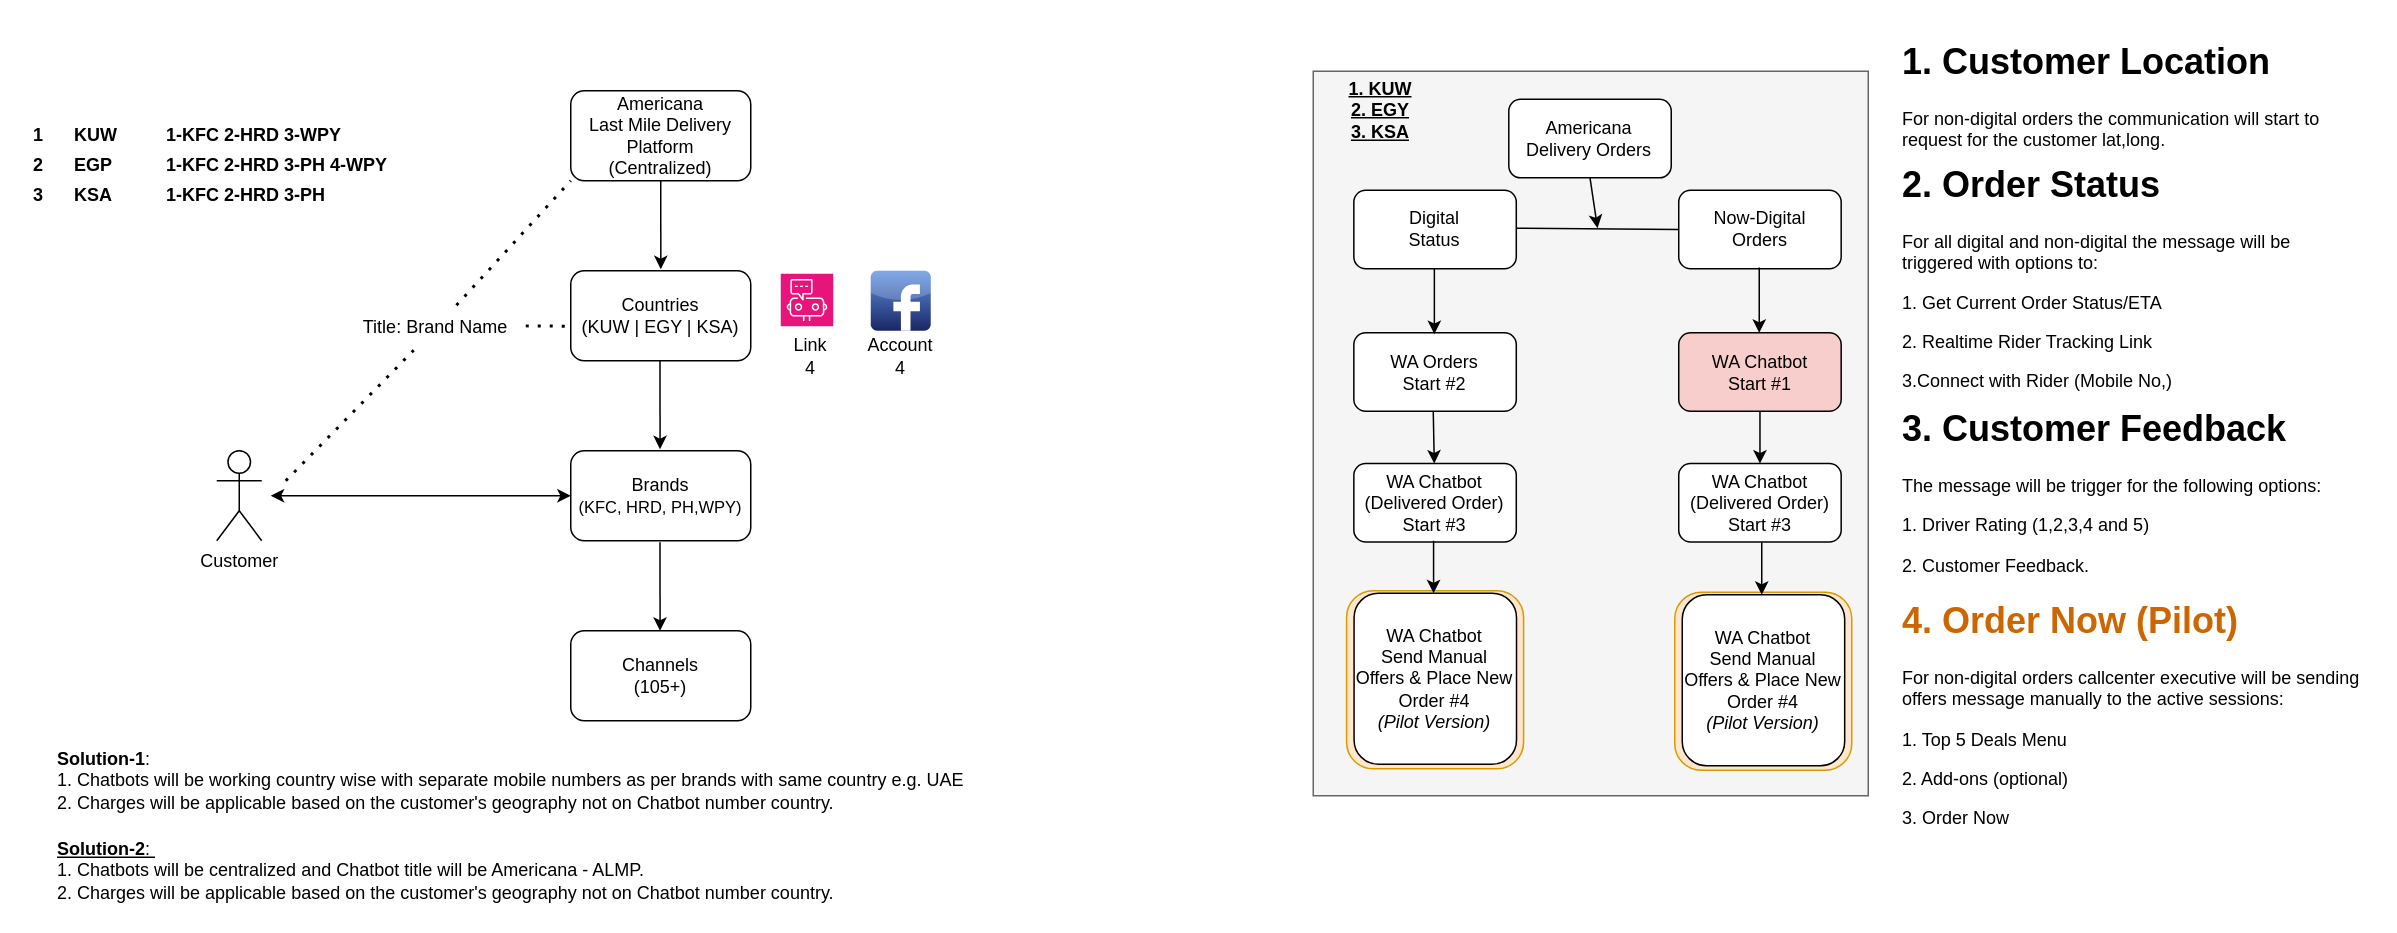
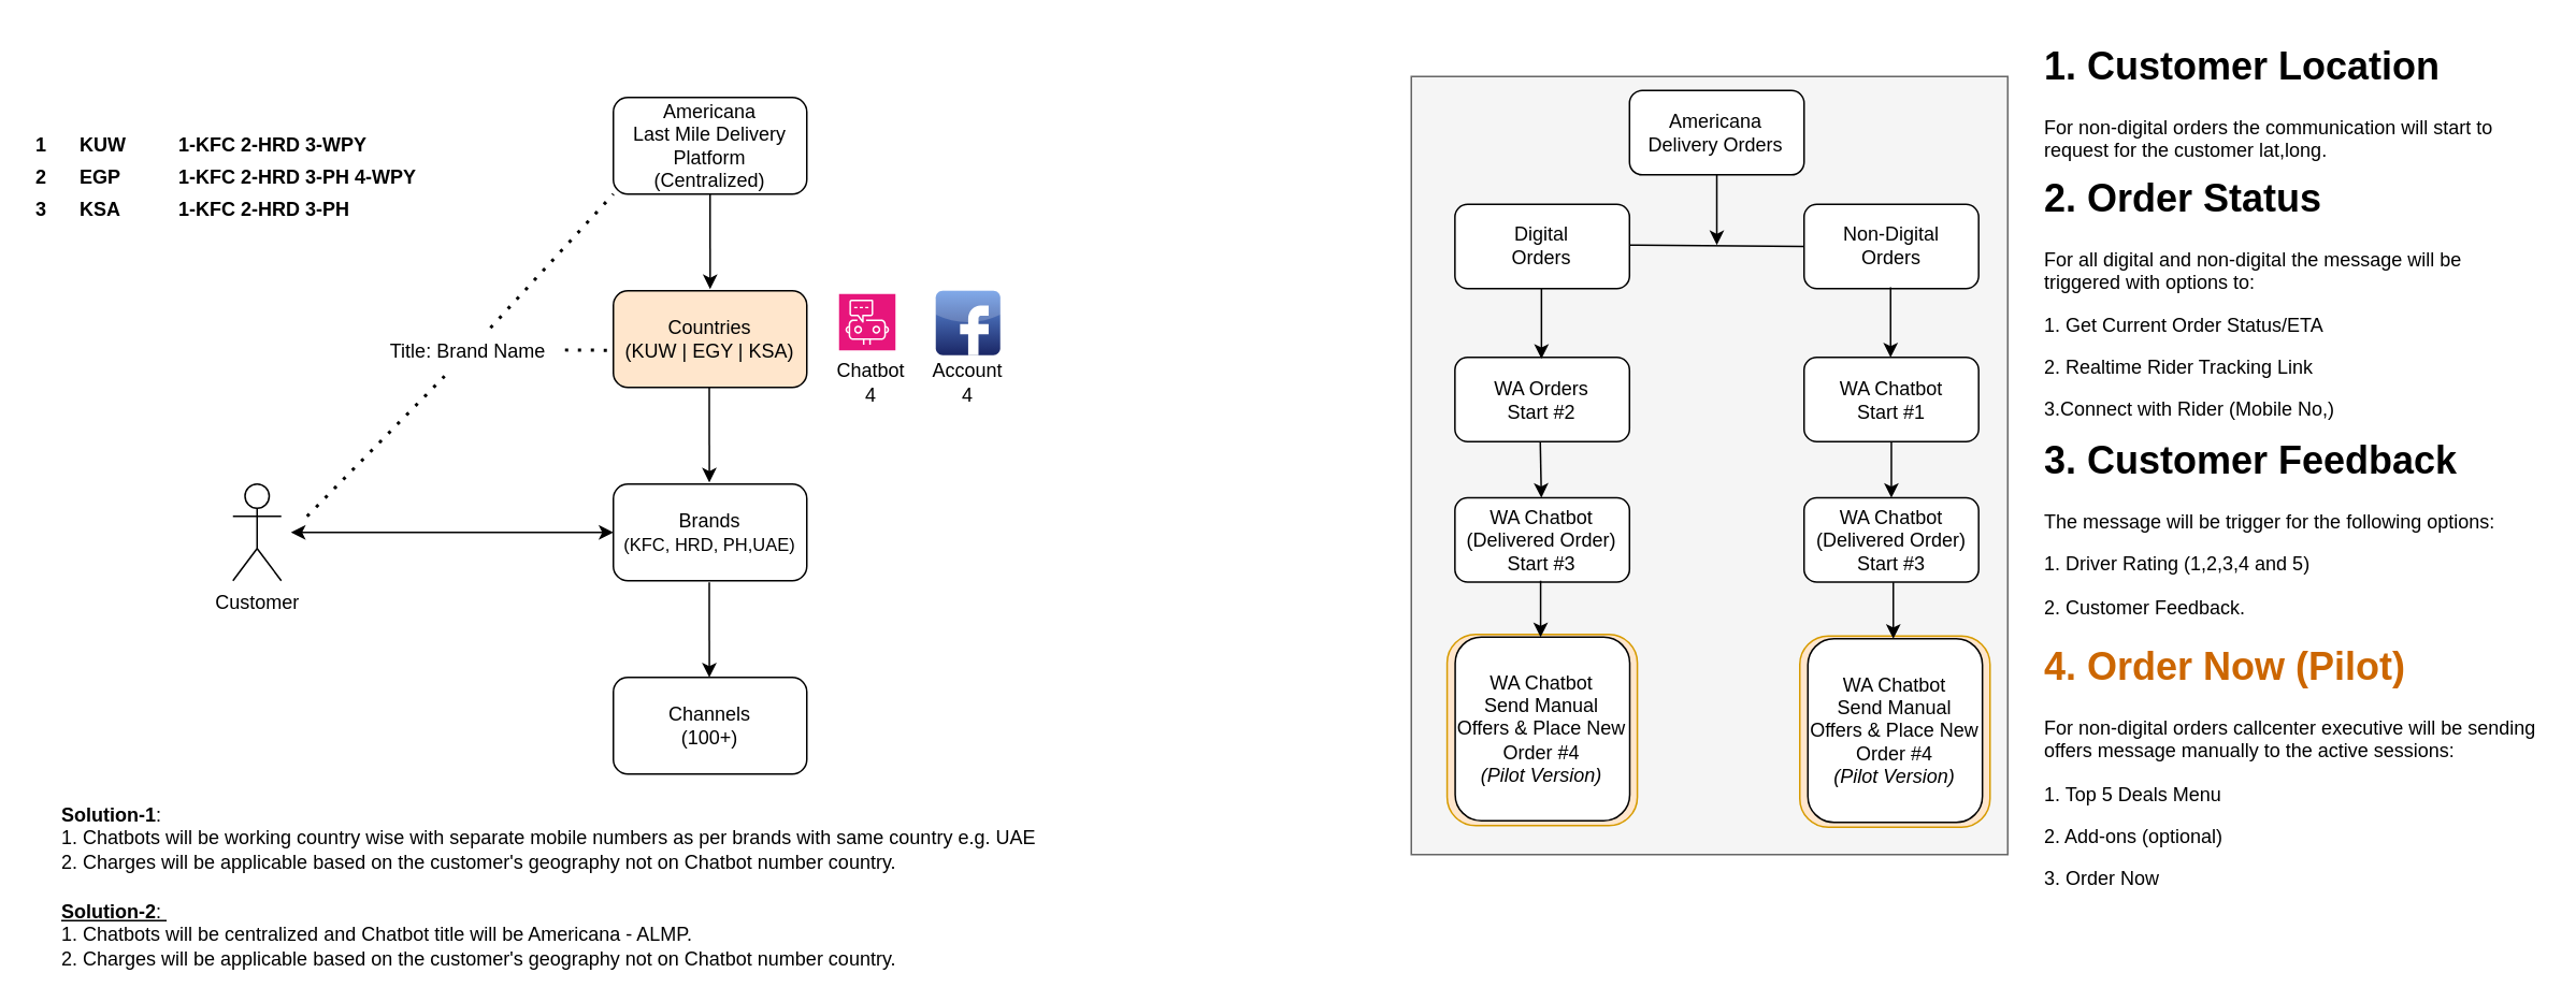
- <mxCell id="40" value="1. KUW&lt;div&gt;2. EGY&lt;/div&gt;&lt;div&gt;3. KSA&lt;/div&gt;" style="text;html=1;align=center;verticalAlign=middle;whiteSpace=wrap;rounded=0;fontStyle=5" parent="1" vertex="1"><mxGeometry x="875" y="55.72" width="90" height="34.28" as="geometry" /></mxCell>
- <mxCell id="31" value="Americana&lt;div&gt;Delivery Orders&lt;/div&gt;" style="rounded=1;whiteSpace=wrap;html=1;" parent="1" vertex="1"><mxGeometry x="1005.366" y="65.718" width="108.293" height="52.308" as="geometry" /></mxCell>
+ <mxCell id="31" value="Americana&lt;div&gt;Delivery Orders&lt;/div&gt;" style="rounded=1;whiteSpace=wrap;html=1;" parent="1" vertex="1"><mxGeometry x="1010.366" y="55.718" width="108.293" height="52.308" as="geometry" /></mxCell>
- <mxCell id="32" value="Digital&lt;div&gt;Status&lt;/div&gt;" style="rounded=1;whiteSpace=wrap;html=1;" parent="1" vertex="1"><mxGeometry x="902.073" y="126.333" width="108.293" height="52.308" as="geometry" /></mxCell>
+ <mxCell id="32" value="Digital&lt;div&gt;Orders&lt;/div&gt;" style="rounded=1;whiteSpace=wrap;html=1;" parent="1" vertex="1"><mxGeometry x="902.073" y="126.333" width="108.293" height="52.308" as="geometry" /></mxCell>
- <mxCell id="33" value="Now-Digital&lt;div&gt;Orders&lt;/div&gt;" style="rounded=1;whiteSpace=wrap;html=1;" parent="1" vertex="1"><mxGeometry x="1118.659" y="126.333" width="108.293" height="52.308" as="geometry" /></mxCell>
+ <mxCell id="33" value="Non-Digital&lt;div&gt;Orders&lt;/div&gt;" style="rounded=1;whiteSpace=wrap;html=1;" parent="1" vertex="1"><mxGeometry x="1118.659" y="126.333" width="108.293" height="52.308" as="geometry" /></mxCell>
- <mxCell id="3" value="Countries&lt;div&gt;(KUW | EGY | KSA)&lt;/div&gt;" style="rounded=1;whiteSpace=wrap;html=1;" parent="1" vertex="1"><mxGeometry x="380" y="180" width="120" height="60" as="geometry" /></mxCell>
+ <mxCell id="3" value="Countries&lt;div&gt;(KUW | EGY | KSA)&lt;/div&gt;" style="rounded=1;whiteSpace=wrap;html=1;fillColor=#ffe6cc;" parent="1" vertex="1"><mxGeometry x="380" y="180" width="120" height="60" as="geometry" /></mxCell>
- <mxCell id="21" value="Link&lt;div&gt;4&lt;/div&gt;" style="text;html=1;align=center;verticalAlign=middle;whiteSpace=wrap;rounded=0;" parent="19" vertex="1"><mxGeometry y="30" width="60" height="50" as="geometry" /></mxCell>
+ <mxCell id="21" value="Chatbot&lt;div&gt;4&lt;/div&gt;" style="text;html=1;align=center;verticalAlign=middle;whiteSpace=wrap;rounded=0;" parent="19" vertex="1"><mxGeometry y="30" width="60" height="50" as="geometry" /></mxCell>
- <mxCell id="36" value="WA Chatbot&lt;div&gt;Start #1&lt;/div&gt;" style="rounded=1;whiteSpace=wrap;html=1;fillColor=#f8cecc;" parent="1" vertex="1"><mxGeometry x="1118.659" y="221.359" width="108.293" height="52.308" as="geometry" /></mxCell>
+ <mxCell id="36" value="WA Chatbot&lt;div&gt;Start #1&lt;/div&gt;" style="rounded=1;whiteSpace=wrap;html=1;" parent="1" vertex="1"><mxGeometry x="1118.659" y="221.359" width="108.293" height="52.308" as="geometry" /></mxCell>
- <mxCell id="4" value="Brands&lt;div&gt;&lt;font style=&quot;font-size: 11px;&quot;&gt;(KFC, HRD, PH,WPY)&lt;/font&gt;&lt;/div&gt;" style="rounded=1;whiteSpace=wrap;html=1;" parent="1" vertex="1"><mxGeometry x="380" y="300" width="120" height="60" as="geometry" /></mxCell>
+ <mxCell id="4" value="Brands&lt;div&gt;&lt;font style=&quot;font-size: 11px;&quot;&gt;(KFC, HRD, PH,UAE)&lt;/font&gt;&lt;/div&gt;" style="rounded=1;whiteSpace=wrap;html=1;" parent="1" vertex="1"><mxGeometry x="380" y="300" width="120" height="60" as="geometry" /></mxCell>
- <mxCell id="5" value="Channels&lt;div&gt;(105+)&lt;/div&gt;" style="rounded=1;whiteSpace=wrap;html=1;" parent="1" vertex="1"><mxGeometry x="380" y="420" width="120" height="60" as="geometry" /></mxCell>
+ <mxCell id="5" value="Channels&lt;div&gt;(100+)&lt;/div&gt;" style="rounded=1;whiteSpace=wrap;html=1;" parent="1" vertex="1"><mxGeometry x="380" y="420" width="120" height="60" as="geometry" /></mxCell>
